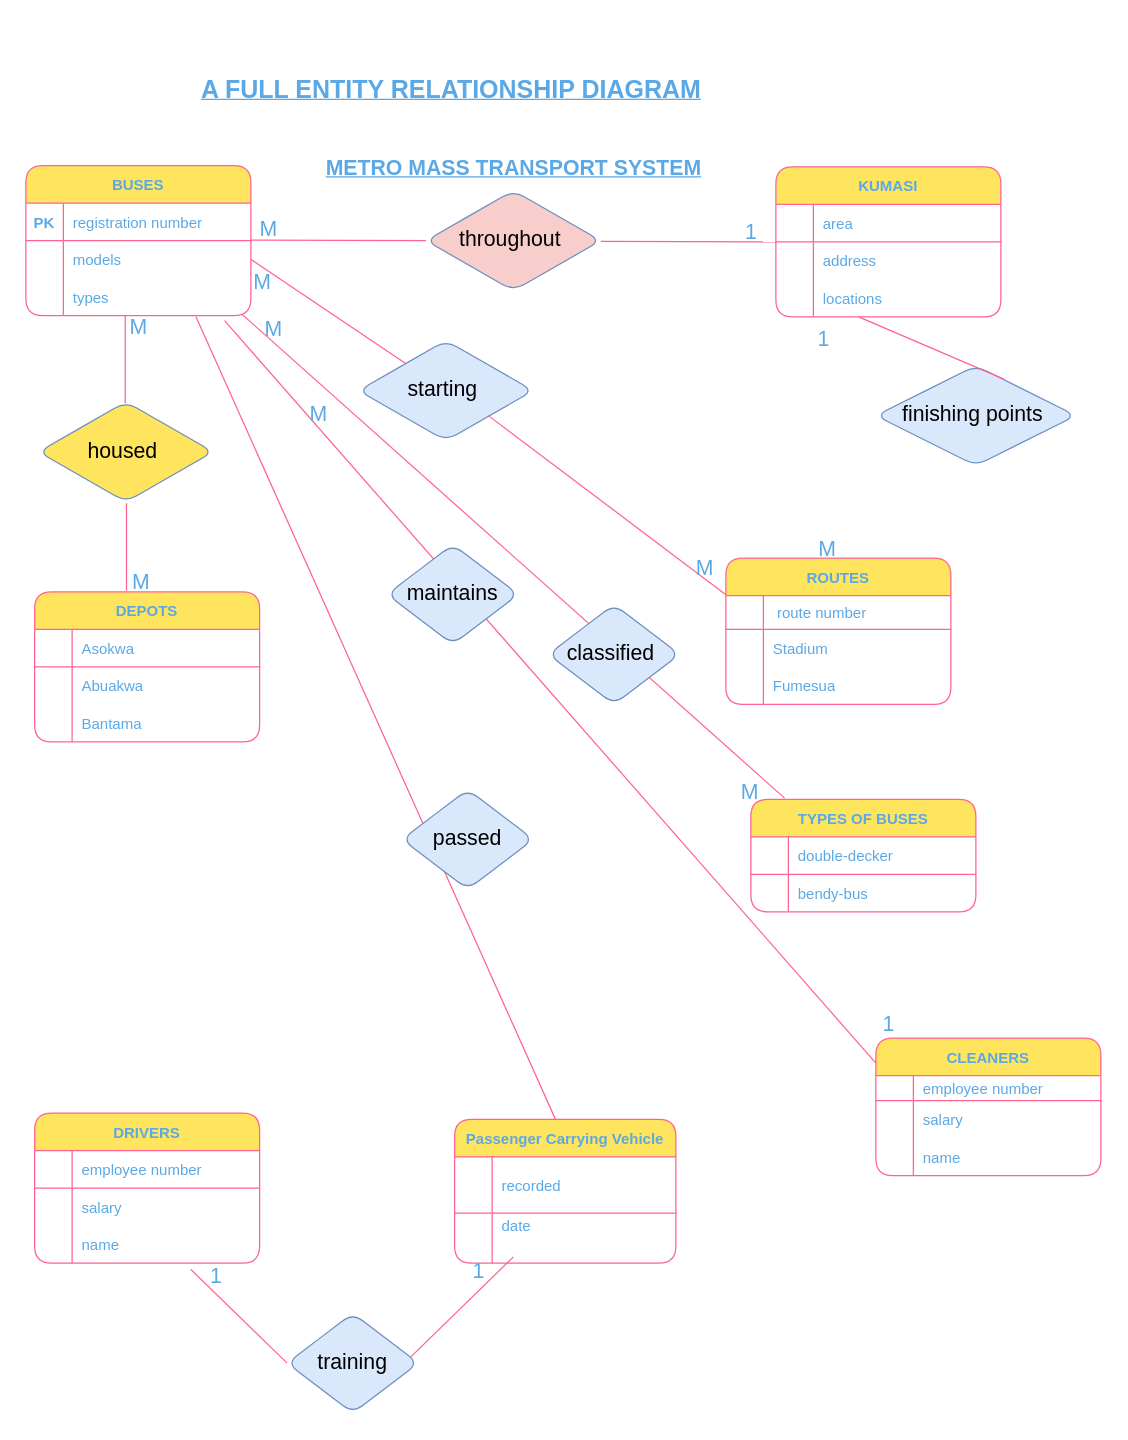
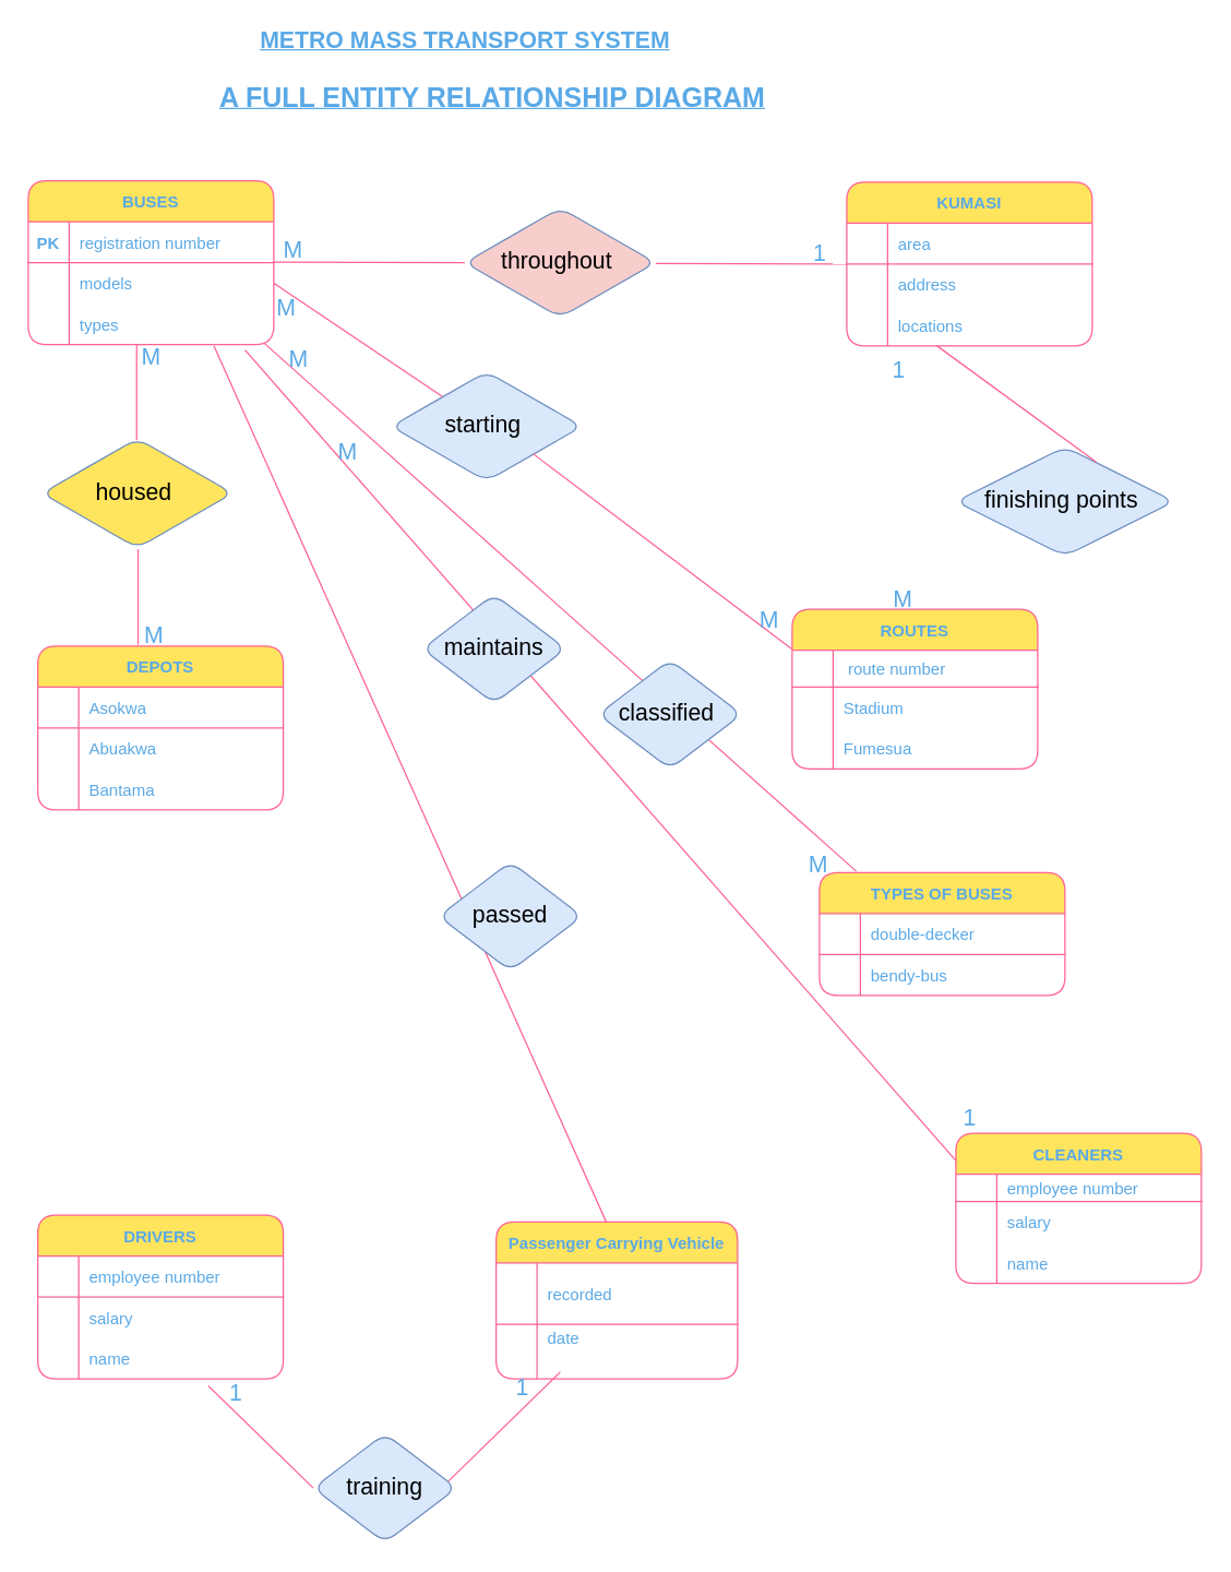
- <mxCell id="2" value="&lt;u&gt;&lt;b&gt;&lt;font style=&quot;font-size: 17px;&quot;&gt;METRO MASS TRANSPORT SYSTEM&lt;/font&gt;&lt;/b&gt;&lt;/u&gt;" style="text;html=1;align=center;verticalAlign=middle;resizable=0;points=[];autosize=1;strokeColor=none;fillColor=none;fontColor=#5AA9E6;rounded=1;" vertex="1" parent="1"><mxGeometry x="240" y="125" width="340" height="20" as="geometry" /></mxCell>
+ <mxCell id="2" value="&lt;u&gt;&lt;b&gt;&lt;font style=&quot;font-size: 17px;&quot;&gt;METRO MASS TRANSPORT SYSTEM&lt;/font&gt;&lt;/b&gt;&lt;/u&gt;" style="text;html=1;align=center;verticalAlign=middle;resizable=0;points=[];autosize=1;strokeColor=none;fillColor=none;fontColor=#5AA9E6;rounded=1;" vertex="1" parent="1"><mxGeometry x="170" y="20" width="340" height="20" as="geometry" /></mxCell>
- <mxCell id="45" value="finishing&amp;nbsp;points&amp;nbsp;" style="rhombus;whiteSpace=wrap;html=1;fontSize=17;fillColor=#dae8fc;strokeColor=#6c8ebf;rounded=1;" vertex="1" parent="1"><mxGeometry x="700" y="292" width="160" height="80" as="geometry" /></mxCell>
+ <mxCell id="45" value="finishing&amp;nbsp;points&amp;nbsp;" style="rhombus;whiteSpace=wrap;html=1;fontSize=17;fillColor=#dae8fc;strokeColor=#6c8ebf;rounded=1;" vertex="1" parent="1"><mxGeometry x="700" y="327" width="160" height="80" as="geometry" /></mxCell>
